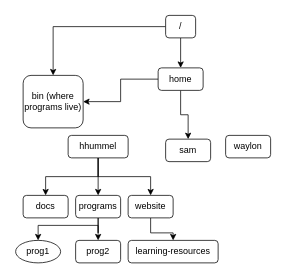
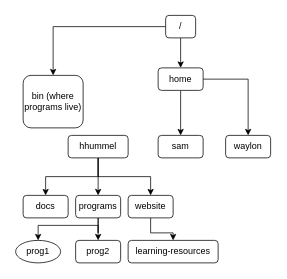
- <mxCell id="5" style="edgeStyle=orthogonalEdgeStyle;rounded=0;orthogonalLoop=1;jettySize=auto;html=1;" edge="1" parent="1" source="7" target="20"><mxGeometry relative="1" as="geometry" /></mxCell>
+ <mxCell id="5" style="edgeStyle=orthogonalEdgeStyle;rounded=0;orthogonalLoop=1;jettySize=auto;html=1;entryX=0.5;entryY=0;entryDx=0;entryDy=0;" edge="1" parent="1" source="7" target="13"><mxGeometry relative="1" as="geometry" /></mxCell>
- <mxCell id="12" value="sam" style="rounded=1;whiteSpace=wrap;html=1;" vertex="1" parent="1"><mxGeometry x="220" y="185" width="60" height="30" as="geometry" /></mxCell>
+ <mxCell id="12" value="sam" style="rounded=1;whiteSpace=wrap;html=1;" vertex="1" parent="1"><mxGeometry x="210" y="180" width="60" height="30" as="geometry" /></mxCell>
